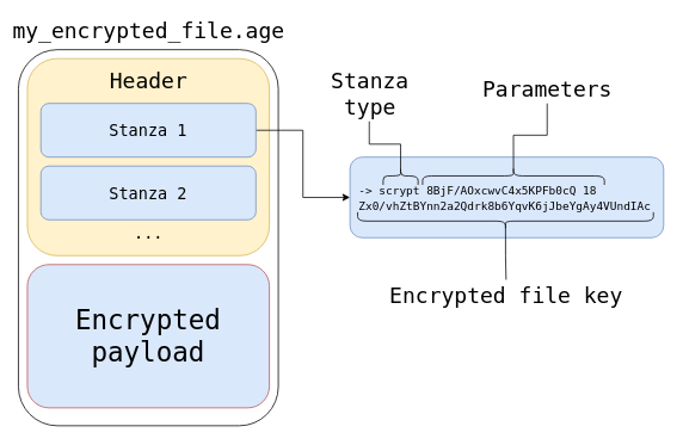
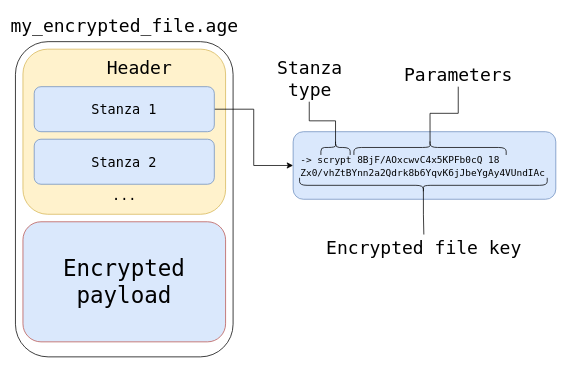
- <mxCell id="9" value="&lt;font style=&quot;font-size: 24px&quot;&gt;Header&lt;/font&gt;" style="text;html=1;align=center;verticalAlign=middle;resizable=0;points=[];autosize=1;strokeColor=none;fillColor=none;fontSize=18;fontFamily=monospace;" vertex="1" parent="1"><mxGeometry x="120" y="75" width="90" height="30" as="geometry" /></mxCell>
+ <mxCell id="9" value="&lt;font style=&quot;font-size: 24px&quot;&gt;Header&lt;/font&gt;" style="text;html=1;align=center;verticalAlign=middle;resizable=0;points=[];autosize=1;strokeColor=none;fillColor=none;fontSize=18;fontFamily=monospace;" vertex="1" parent="1"><mxGeometry x="140" y="75" width="90" height="30" as="geometry" /></mxCell>
